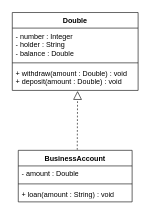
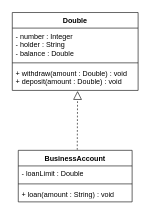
- <mxCell id="7" value="- amount : Double" style="text;strokeColor=none;fillColor=none;align=left;verticalAlign=top;spacingLeft=4;spacingRight=4;overflow=hidden;rotatable=0;points=[[0,0.5],[1,0.5]];portConstraint=eastwest;whiteSpace=wrap;html=1;" vertex="1" parent="6"><mxGeometry y="26" width="190" height="26" as="geometry" /></mxCell>
+ <mxCell id="7" value="- loanLimit : Double" style="text;strokeColor=none;fillColor=none;align=left;verticalAlign=top;spacingLeft=4;spacingRight=4;overflow=hidden;rotatable=0;points=[[0,0.5],[1,0.5]];portConstraint=eastwest;whiteSpace=wrap;html=1;" vertex="1" parent="6"><mxGeometry y="26" width="190" height="26" as="geometry" /></mxCell>
